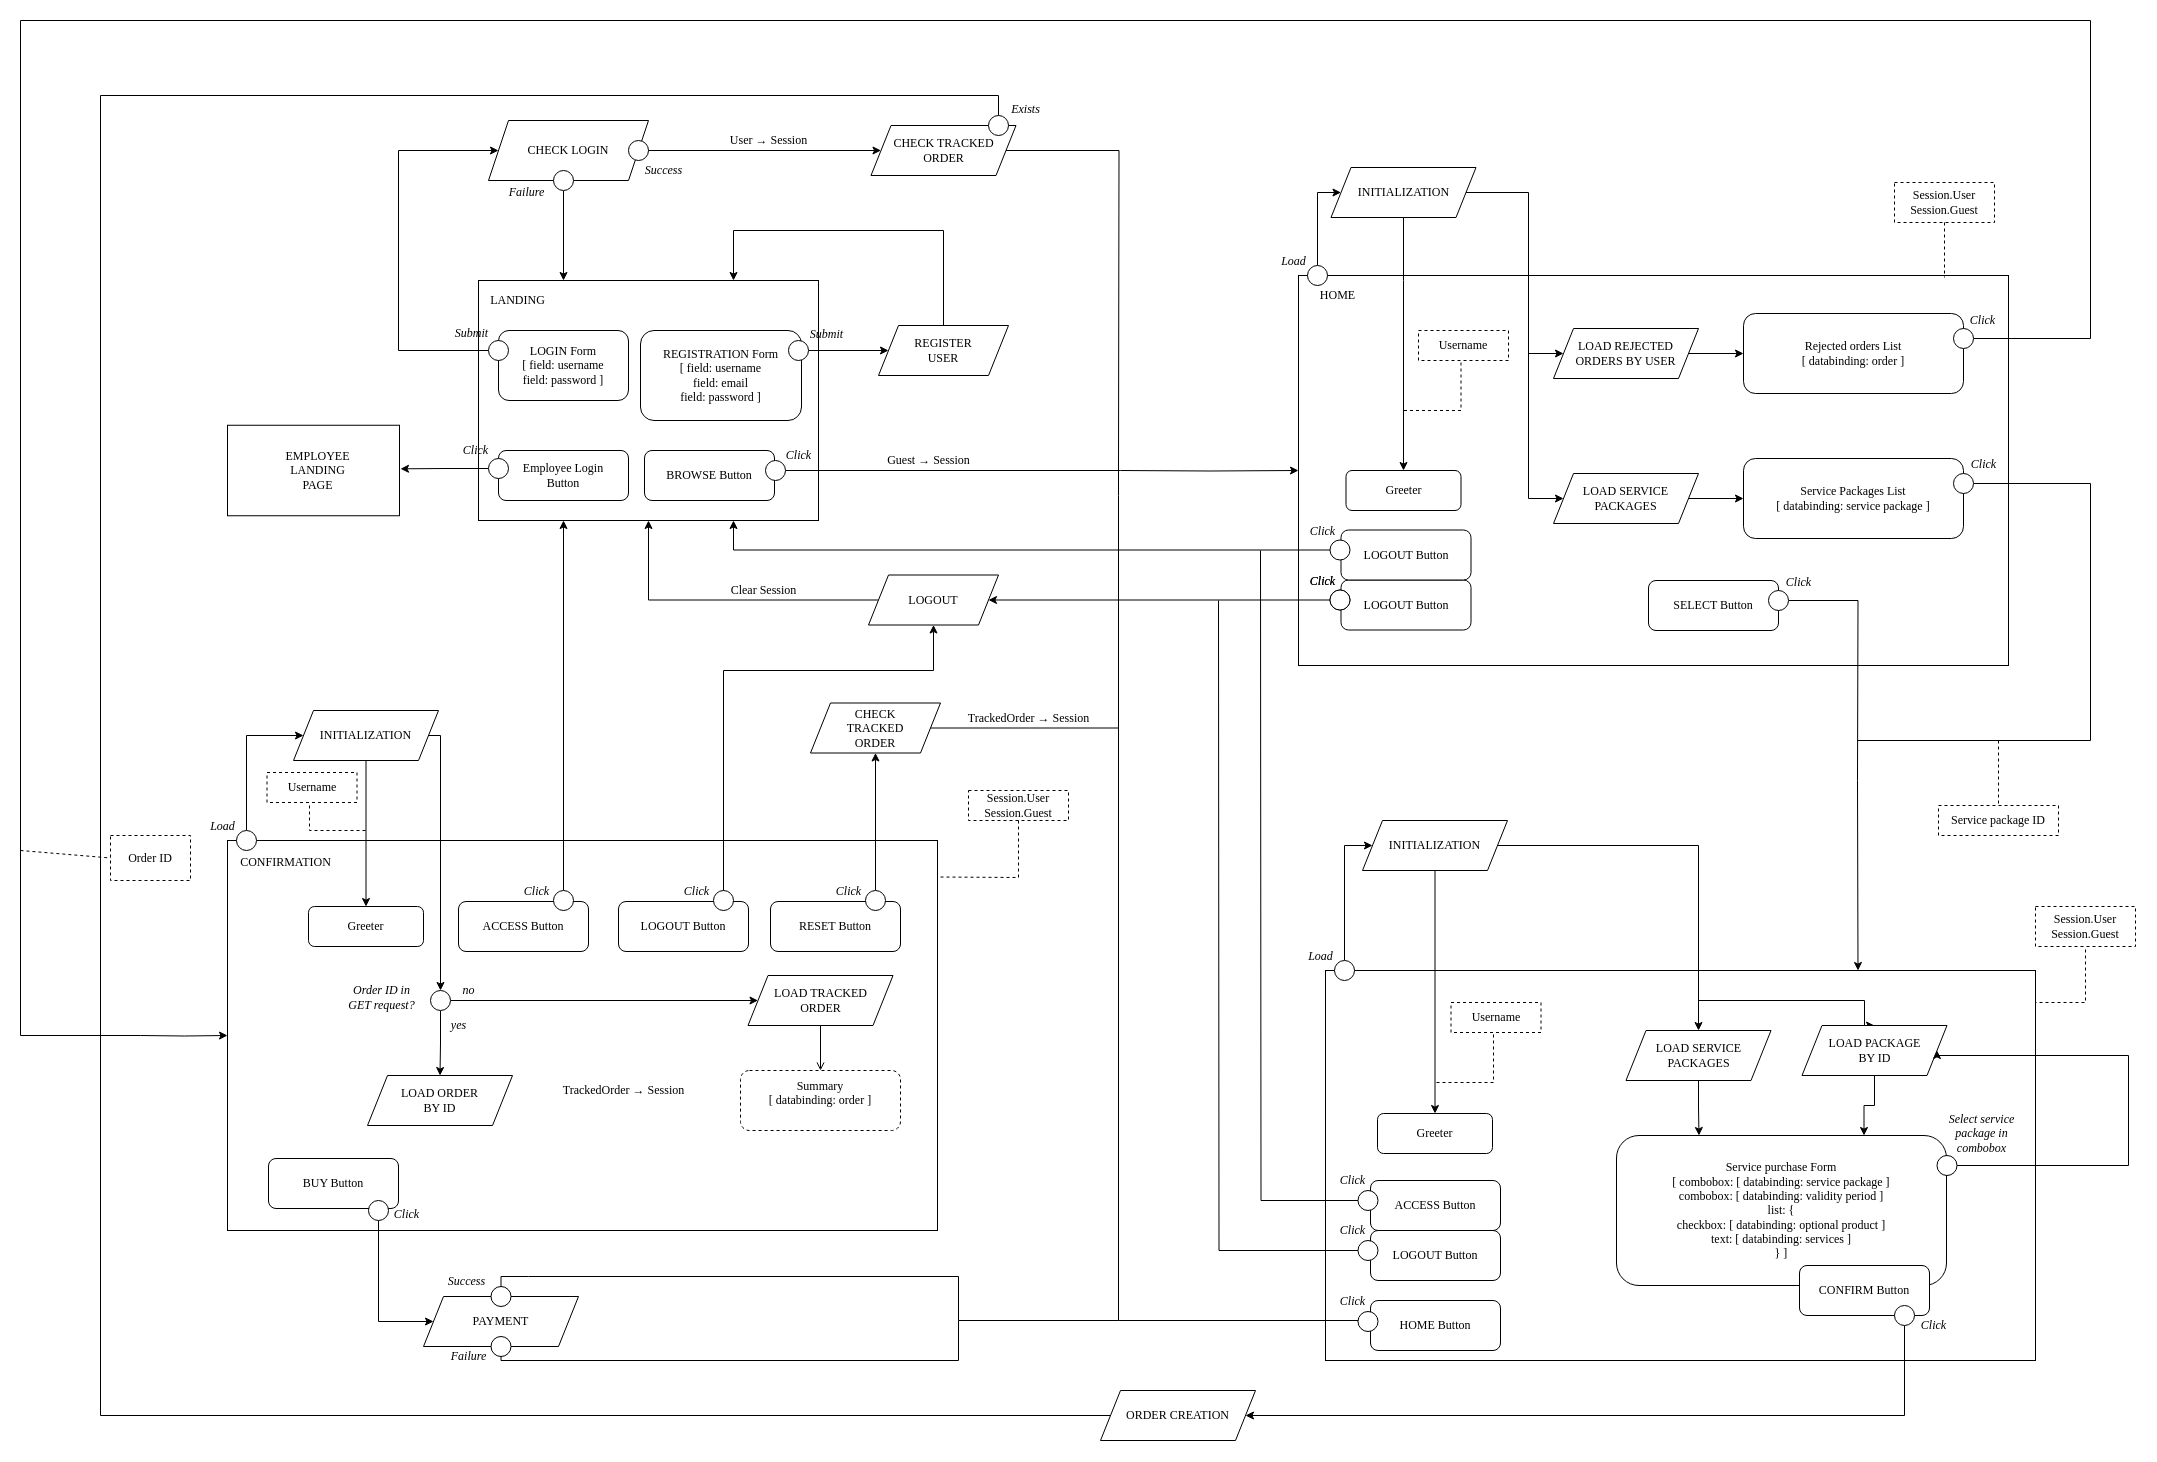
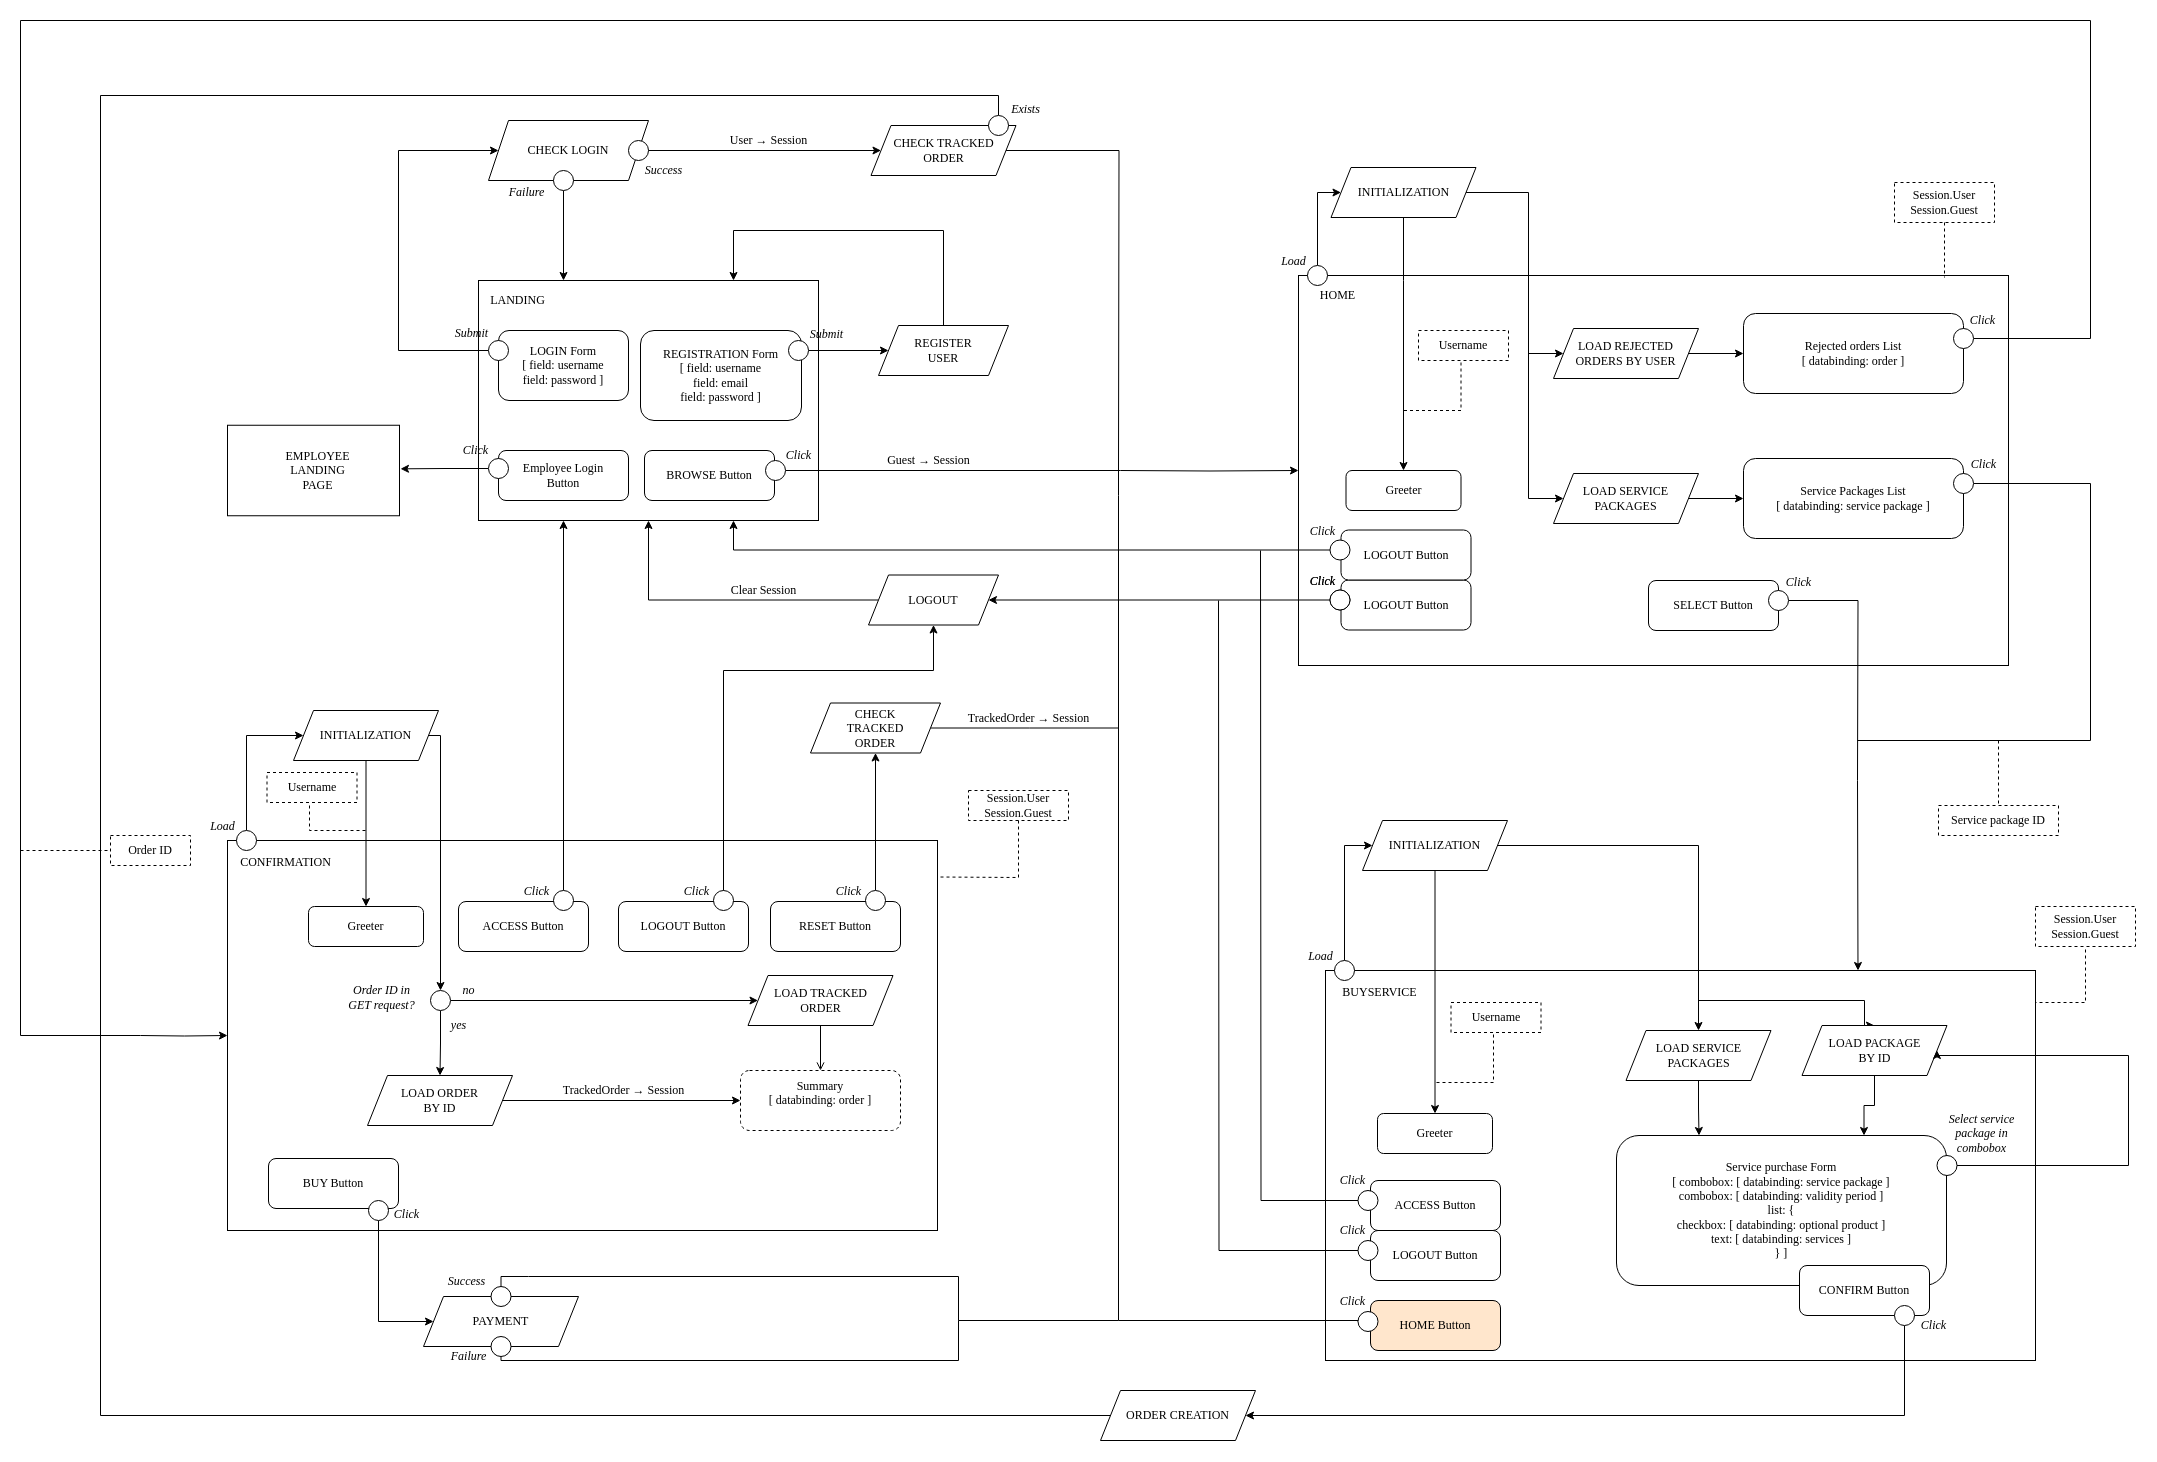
- <mxCell id="160" value="Order ID" style="whiteSpace=wrap;html=1;fontFamily=Verdana;dashed=1;" vertex="1" parent="1"><mxGeometry x="110" y="835" width="80" height="45" as="geometry" /></mxCell>
+ <mxCell id="160" value="Order ID" style="whiteSpace=wrap;html=1;fontFamily=Verdana;dashed=1;" vertex="1" parent="1"><mxGeometry x="110" y="835" width="80" height="30" as="geometry" /></mxCell>
+ <mxCell id="64" value="BUYSERVICE" style="text;html=1;align=center;verticalAlign=middle;resizable=0;points=[];autosize=1;strokeColor=none;fillColor=none;fontFamily=Verdana;" parent="1" vertex="1"><mxGeometry x="1329" y="982" width="100" height="20" as="geometry" /></mxCell>
+ <mxCell id="126" style="edgeStyle=orthogonalEdgeStyle;rounded=0;orthogonalLoop=1;jettySize=auto;html=1;exitX=1;exitY=0.5;exitDx=0;exitDy=0;entryX=0;entryY=0.5;entryDx=0;entryDy=0;fontFamily=Verdana;endArrow=classic;endFill=1;" parent="1" source="127" target="125" edge="1"><mxGeometry relative="1" as="geometry" /></mxCell>
- <mxCell id="71" value="HOME Button" style="rounded=1;whiteSpace=wrap;html=1;fontFamily=Verdana;" parent="1" vertex="1"><mxGeometry x="1370" y="1300" width="130" height="50" as="geometry" /></mxCell>
+ <mxCell id="71" value="HOME Button" style="rounded=1;whiteSpace=wrap;html=1;fontFamily=Verdana;fillColor=#ffe6cc;" parent="1" vertex="1"><mxGeometry x="1370" y="1300" width="130" height="50" as="geometry" /></mxCell>
